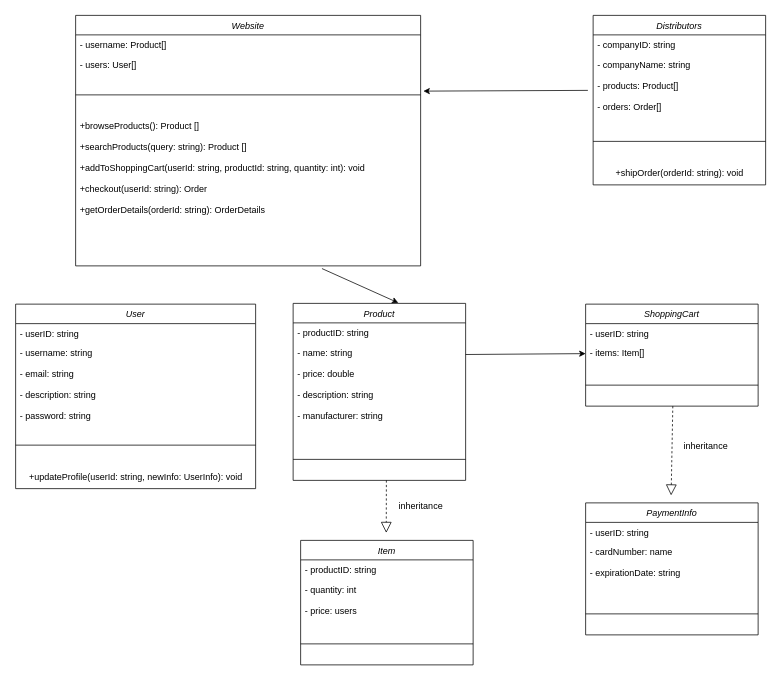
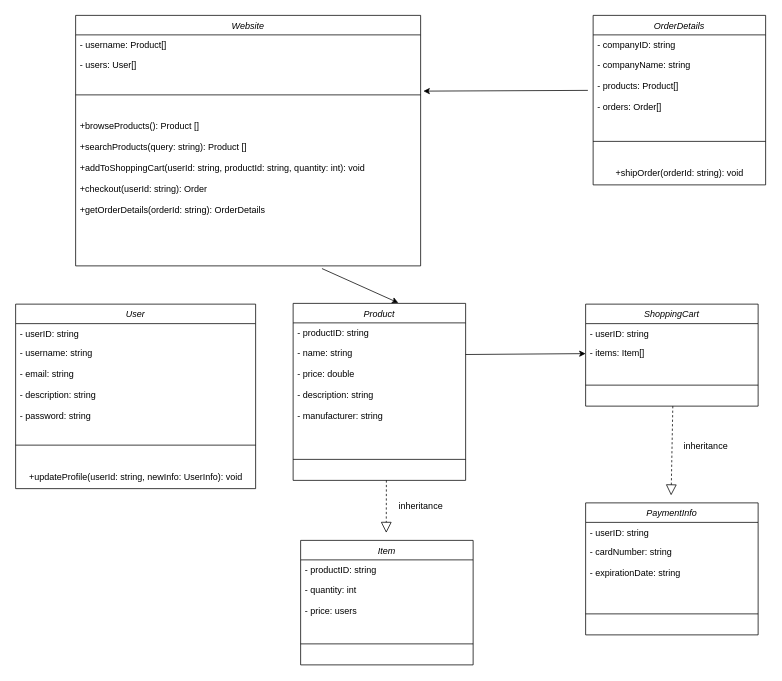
- <mxCell id="7" value="Distributors" style="swimlane;fontStyle=2;align=center;verticalAlign=top;childLayout=stackLayout;horizontal=1;startSize=26;horizontalStack=0;resizeParent=1;resizeLast=0;collapsible=1;marginBottom=0;rounded=0;shadow=0;strokeWidth=1;" vertex="1" parent="1"><mxGeometry x="790" y="20" width="230" height="226" as="geometry"><mxRectangle x="230" y="140" width="160" height="26" as="alternateBounds" /></mxGeometry></mxCell>
+ <mxCell id="7" value="OrderDetails" style="swimlane;fontStyle=2;align=center;verticalAlign=top;childLayout=stackLayout;horizontal=1;startSize=26;horizontalStack=0;resizeParent=1;resizeLast=0;collapsible=1;marginBottom=0;rounded=0;shadow=0;strokeWidth=1;" vertex="1" parent="1"><mxGeometry x="790" y="20" width="230" height="226" as="geometry"><mxRectangle x="230" y="140" width="160" height="26" as="alternateBounds" /></mxGeometry></mxCell>
- <mxCell id="29" value="- cardNumber: name&#10;&#10;- expirationDate: string" style="text;align=left;verticalAlign=top;spacingLeft=4;spacingRight=4;overflow=hidden;rotatable=0;points=[[0,0.5],[1,0.5]];portConstraint=eastwest;rounded=0;shadow=0;html=0;" vertex="1" parent="27"><mxGeometry y="52" width="230" height="68" as="geometry" /></mxCell>
+ <mxCell id="29" value="- cardNumber: string&#10;&#10;- expirationDate: string" style="text;align=left;verticalAlign=top;spacingLeft=4;spacingRight=4;overflow=hidden;rotatable=0;points=[[0,0.5],[1,0.5]];portConstraint=eastwest;rounded=0;shadow=0;html=0;" vertex="1" parent="27"><mxGeometry y="52" width="230" height="68" as="geometry" /></mxCell>
